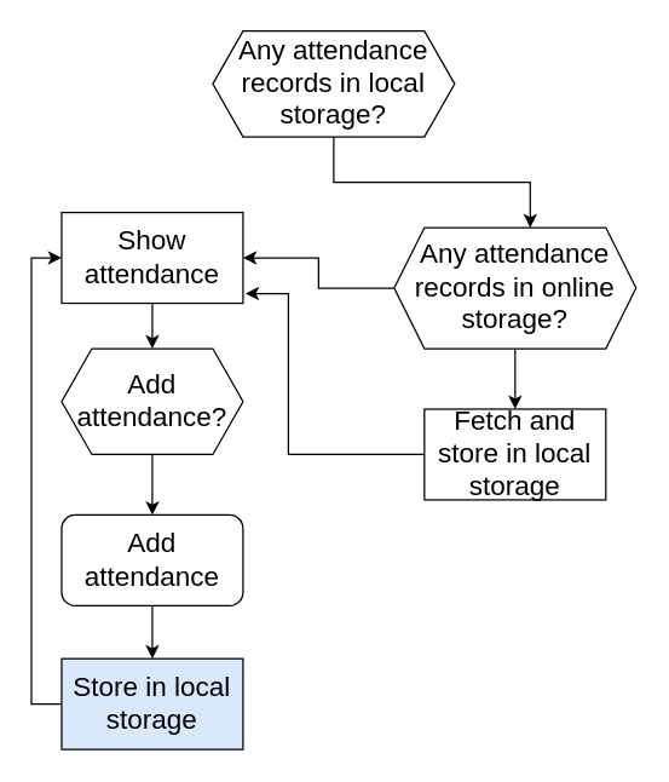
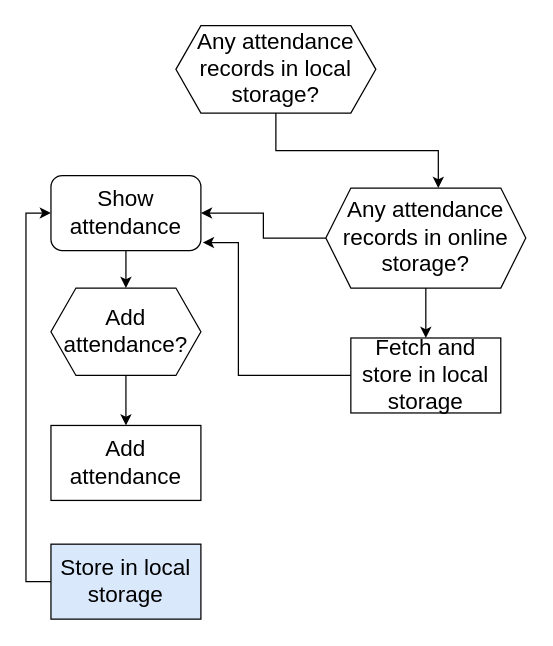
- <mxCell id="5" value="Show attendance" style="whiteSpace=wrap;html=1;fontSize=18;rounded=0;" vertex="1" parent="1"><mxGeometry x="40" y="140" width="120" height="60" as="geometry" /></mxCell>
+ <mxCell id="5" value="Show attendance" style="rounded=1;whiteSpace=wrap;html=1;fontSize=18;" vertex="1" parent="1"><mxGeometry x="40" y="140" width="120" height="60" as="geometry" /></mxCell>
- <mxCell id="9" value="Add attendance" style="rounded=1;whiteSpace=wrap;html=1;fontSize=18;" vertex="1" parent="1"><mxGeometry x="40" y="340" width="120" height="60" as="geometry" /></mxCell>
+ <mxCell id="9" value="Add attendance" style="whiteSpace=wrap;html=1;fontSize=18;rounded=0;" vertex="1" parent="1"><mxGeometry x="40" y="340" width="120" height="60" as="geometry" /></mxCell>
- <mxCell id="8" value="" style="edgeStyle=orthogonalEdgeStyle;rounded=0;orthogonalLoop=1;jettySize=auto;html=1;fontSize=18;" edge="1" parent="1" source="9" target="11"><mxGeometry relative="1" as="geometry" /></mxCell>
